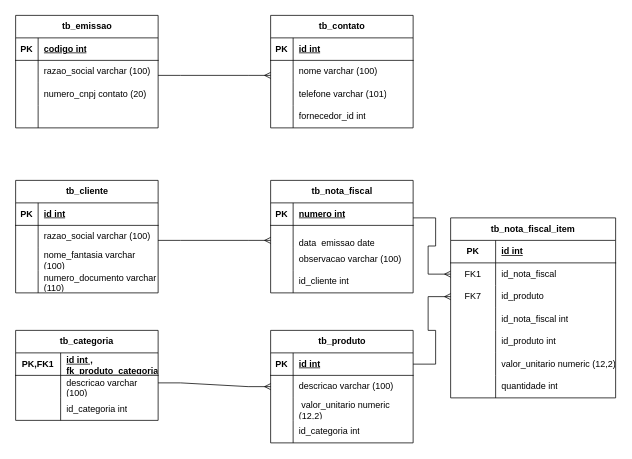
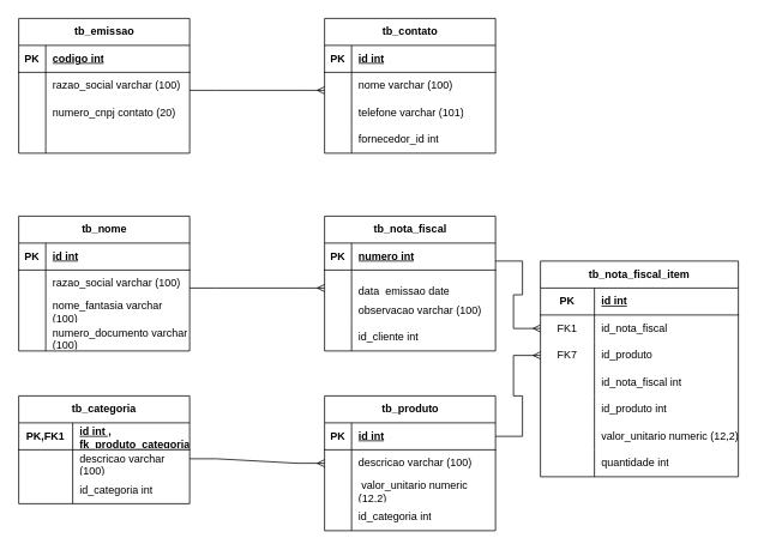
- <mxCell id="2" value="tb_cliente" style="shape=table;startSize=30;container=1;collapsible=1;childLayout=tableLayout;fixedRows=1;rowLines=0;fontStyle=1;align=center;resizeLast=1;html=1;" vertex="1" parent="1"><mxGeometry x="20" y="240" width="190" height="150" as="geometry" /></mxCell>
+ <mxCell id="2" value="tb_nome" style="shape=table;startSize=30;container=1;collapsible=1;childLayout=tableLayout;fixedRows=1;rowLines=0;fontStyle=1;align=center;resizeLast=1;html=1;" vertex="1" parent="1"><mxGeometry x="20" y="240" width="190" height="150" as="geometry" /></mxCell>
- <mxCell id="14" value="numero_documento varchar (110)" style="shape=partialRectangle;connectable=0;fillColor=none;top=0;left=0;bottom=0;right=0;align=left;spacingLeft=6;overflow=hidden;whiteSpace=wrap;html=1;" vertex="1" parent="12"><mxGeometry x="30" width="160" height="30" as="geometry"><mxRectangle width="160" height="30" as="alternateBounds" /></mxGeometry></mxCell>
+ <mxCell id="14" value="numero_documento varchar (100)" style="shape=partialRectangle;connectable=0;fillColor=none;top=0;left=0;bottom=0;right=0;align=left;spacingLeft=6;overflow=hidden;whiteSpace=wrap;html=1;" vertex="1" parent="12"><mxGeometry x="30" width="160" height="30" as="geometry"><mxRectangle width="160" height="30" as="alternateBounds" /></mxGeometry></mxCell>
